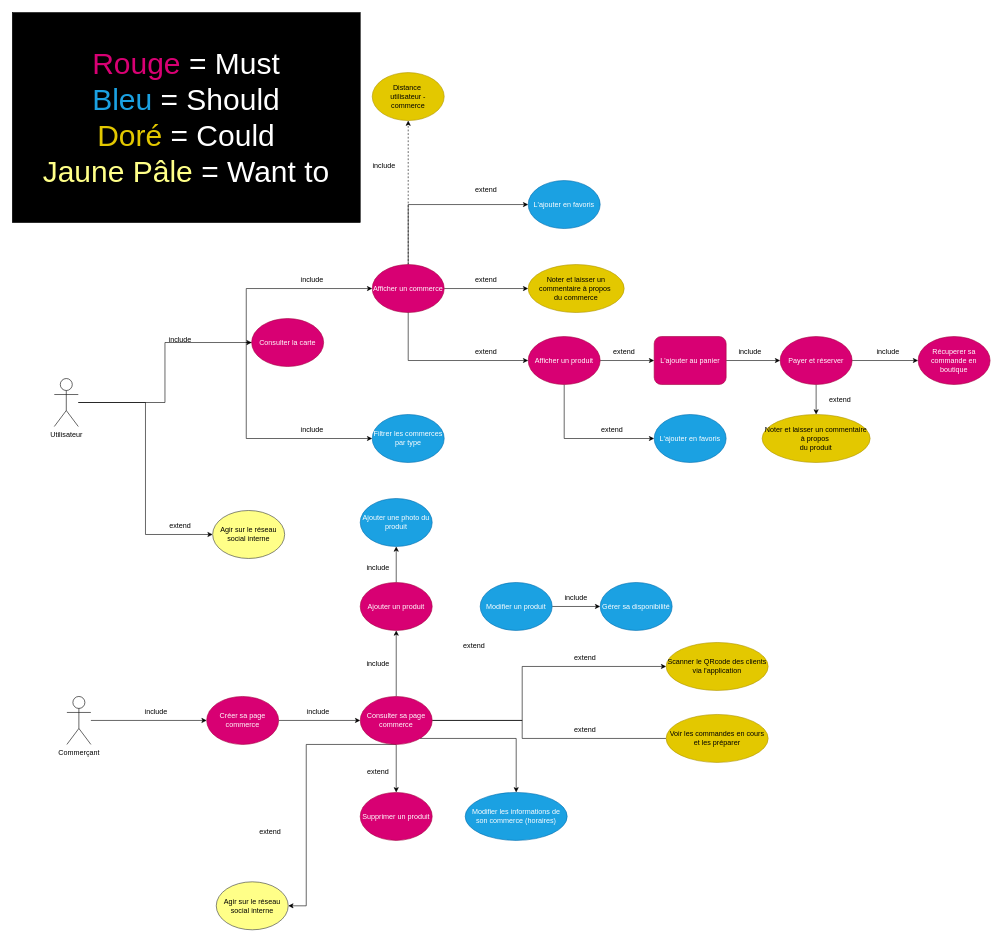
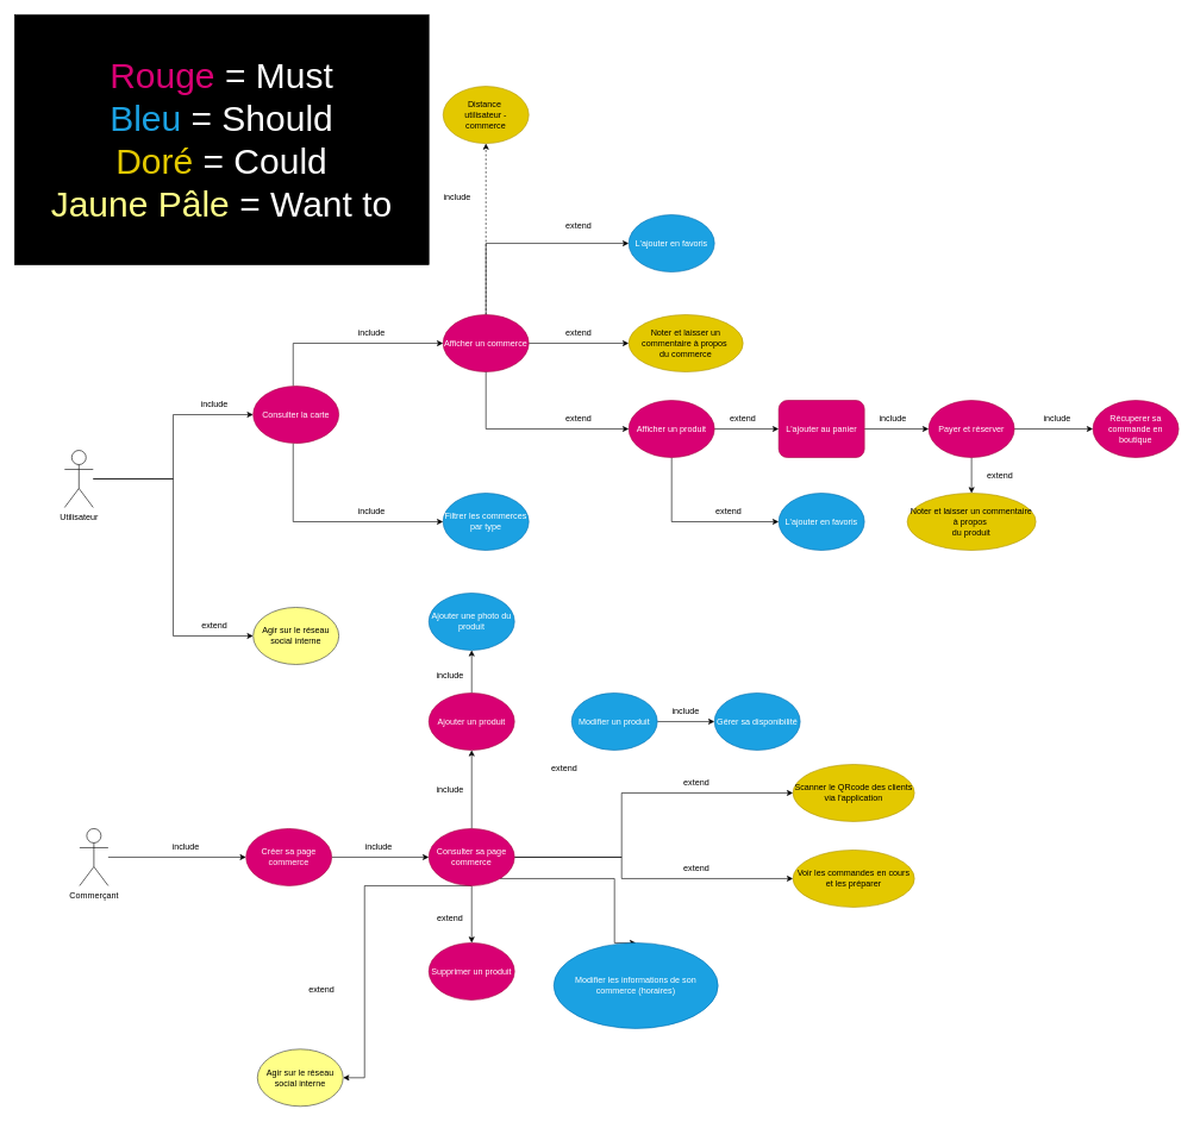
- <mxCell id="8" value="&lt;div&gt;Consulter la carte&lt;/div&gt;" style="ellipse;whiteSpace=wrap;html=1;fillColor=#d80073;strokeColor=#A50040;fontColor=#ffffff;" parent="1" vertex="1"><mxGeometry x="419" y="530" width="120" height="80" as="geometry" /></mxCell>
+ <mxCell id="8" value="&lt;div&gt;Consulter la carte&lt;/div&gt;" style="ellipse;whiteSpace=wrap;html=1;fillColor=#d80073;strokeColor=#A50040;fontColor=#ffffff;" parent="1" vertex="1"><mxGeometry x="354" y="540" width="120" height="80" as="geometry" /></mxCell>
- <mxCell id="58" style="edgeStyle=orthogonalEdgeStyle;rounded=0;orthogonalLoop=1;jettySize=auto;html=1;fontSize=50;fontColor=#FFFFFF;entryX=0;entryY=0.5;entryDx=0;entryDy=0;endArrow=none;" edge="1" parent="1" source="60" target="73"><mxGeometry relative="1" as="geometry"><mxPoint x="1130" y="1230" as="targetPoint" /><Array as="points"><mxPoint x="870" y="1200" /><mxPoint x="870" y="1230" /></Array></mxGeometry></mxCell>
+ <mxCell id="58" style="edgeStyle=orthogonalEdgeStyle;rounded=0;orthogonalLoop=1;jettySize=auto;html=1;fontSize=50;fontColor=#FFFFFF;entryX=0;entryY=0.5;entryDx=0;entryDy=0;" edge="1" parent="1" source="60" target="73"><mxGeometry relative="1" as="geometry"><mxPoint x="1130" y="1230" as="targetPoint" /><Array as="points"><mxPoint x="870" y="1200" /><mxPoint x="870" y="1230" /></Array></mxGeometry></mxCell>
- <mxCell id="69" value="Modifier les informations de son commerce (horaires)" style="ellipse;whiteSpace=wrap;html=1;fillColor=#1ba1e2;strokeColor=#006EAF;fontColor=#ffffff;" vertex="1" parent="1"><mxGeometry x="775" y="1320" width="170" height="80" as="geometry" /></mxCell>
+ <mxCell id="69" value="Modifier les informations de son commerce (horaires)" style="ellipse;whiteSpace=wrap;html=1;fillColor=#1ba1e2;strokeColor=#006EAF;fontColor=#ffffff;" vertex="1" parent="1"><mxGeometry x="775" y="1320" width="230" height="120" as="geometry" /></mxCell>
